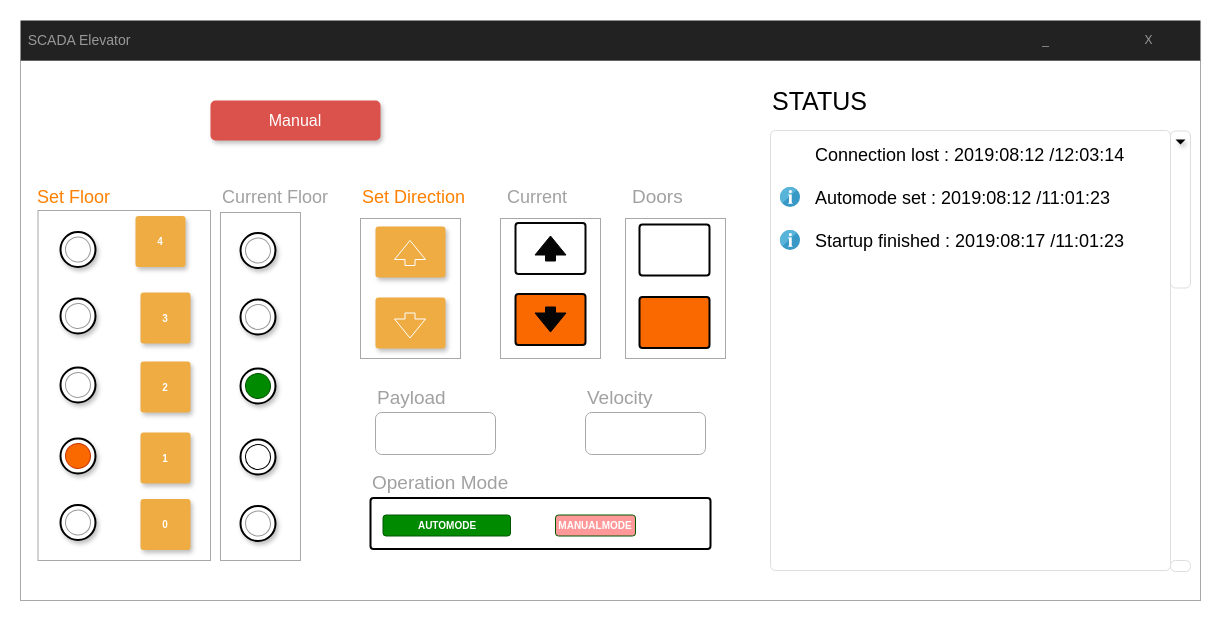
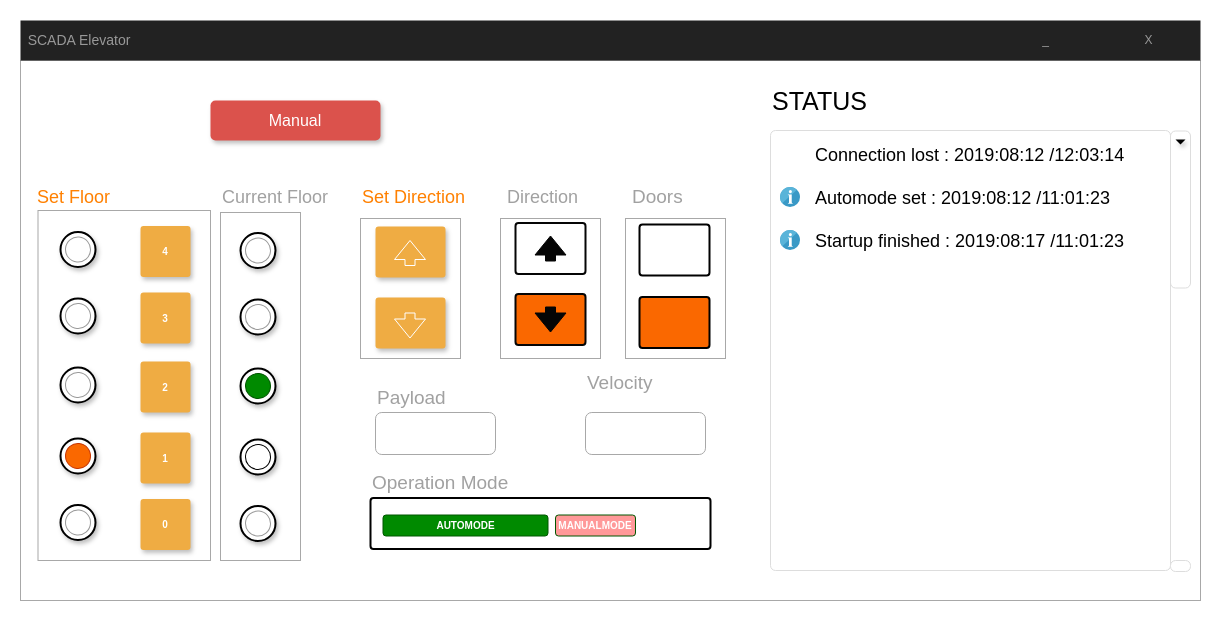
- <mxCell id="63" value="&lt;font style=&quot;font-size: 18px&quot;&gt;Current&lt;/font&gt;" style="html=1;shadow=0;dashed=0;shape=mxgraph.bootstrap.rect;strokeColor=none;fillColor=none;align=left;fontSize=10;whiteSpace=wrap;rounded=0;fontColor=#A1A1A1;" vertex="1" parent="1"><mxGeometry x="505" y="187" width="120" height="20" as="geometry" /></mxCell>
+ <mxCell id="63" value="&lt;font style=&quot;font-size: 18px&quot;&gt;Direction&lt;/font&gt;" style="html=1;shadow=0;dashed=0;shape=mxgraph.bootstrap.rect;strokeColor=none;fillColor=none;align=left;fontSize=10;whiteSpace=wrap;rounded=0;fontColor=#A1A1A1;" vertex="1" parent="1"><mxGeometry x="505" y="187" width="120" height="20" as="geometry" /></mxCell>
- <mxCell id="35" value="4" style="html=1;shadow=1;dashed=0;shape=mxgraph.bootstrap.rrect;align=center;rSize=3;strokeColor=none;fillColor=#EFAC43;fontColor=#ffffff;fontStyle=1;fontSize=10;whiteSpace=wrap;rounded=0;" parent="1" vertex="1"><mxGeometry x="135" y="215.5" width="50" height="51" as="geometry" /></mxCell>
+ <mxCell id="35" value="4" style="html=1;shadow=1;dashed=0;shape=mxgraph.bootstrap.rrect;align=center;rSize=3;strokeColor=none;fillColor=#EFAC43;fontColor=#ffffff;fontStyle=1;fontSize=10;whiteSpace=wrap;rounded=0;" parent="1" vertex="1"><mxGeometry x="140" y="225.5" width="50" height="51" as="geometry" /></mxCell>
- <mxCell id="68" value="&lt;span style=&quot;font-size: 19px&quot;&gt;Velocity&lt;/span&gt;" style="html=1;shadow=0;dashed=0;shape=mxgraph.bootstrap.rect;strokeColor=none;fillColor=none;align=left;fontSize=10;whiteSpace=wrap;rounded=0;fontColor=#A1A1A1;" vertex="1" parent="1"><mxGeometry x="585" y="388" width="120" height="20" as="geometry" /></mxCell>
+ <mxCell id="68" value="&lt;span style=&quot;font-size: 19px&quot;&gt;Velocity&lt;/span&gt;" style="html=1;shadow=0;dashed=0;shape=mxgraph.bootstrap.rect;strokeColor=none;fillColor=none;align=left;fontSize=10;whiteSpace=wrap;rounded=0;fontColor=#A1A1A1;" vertex="1" parent="1"><mxGeometry x="585" y="373" width="120" height="20" as="geometry" /></mxCell>
- <mxCell id="59" value="AUTOMODE" style="html=1;shadow=0;dashed=0;shape=mxgraph.bootstrap.rrect;align=center;rSize=3;strokeColor=#005700;fillColor=#008a00;fontColor=#ffffff;fontStyle=1;fontSize=10;whiteSpace=wrap;rounded=0;strokeWidth=1;" parent="1" vertex="1"><mxGeometry x="382.5" y="514.5" width="127.5" height="21" as="geometry" /></mxCell>
+ <mxCell id="59" value="AUTOMODE" style="html=1;shadow=0;dashed=0;shape=mxgraph.bootstrap.rrect;align=center;rSize=3;strokeColor=#005700;fillColor=#008a00;fontColor=#ffffff;fontStyle=1;fontSize=10;whiteSpace=wrap;rounded=0;strokeWidth=1;" parent="1" vertex="1"><mxGeometry x="382.5" y="514.5" width="165" height="21" as="geometry" /></mxCell>
